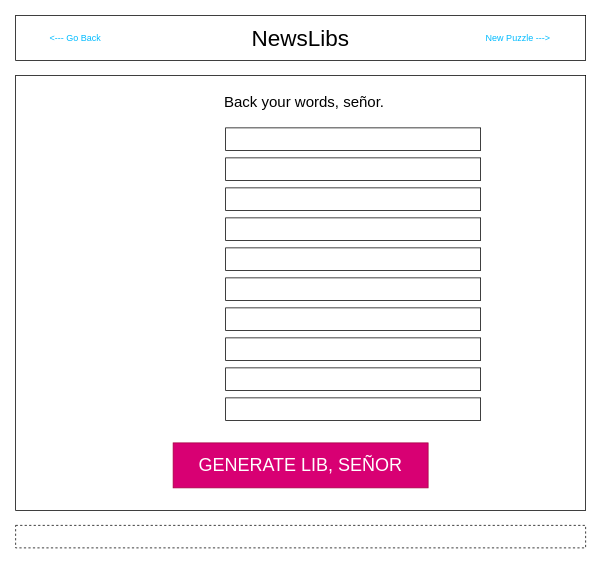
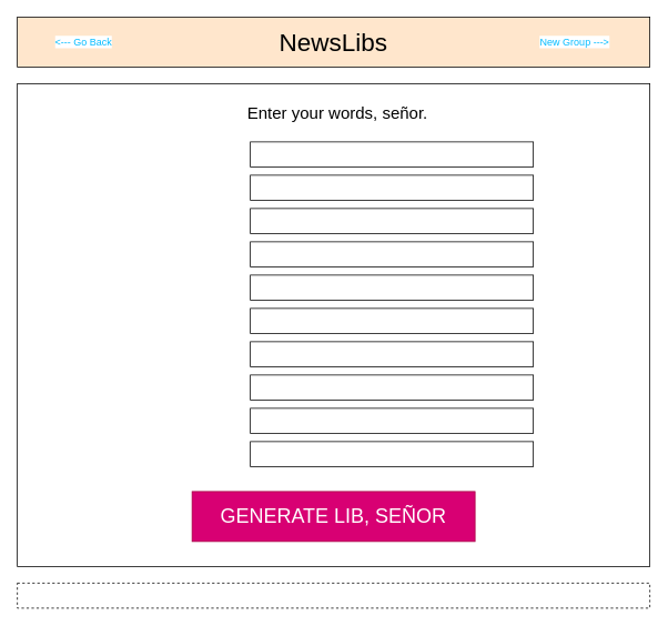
- <mxCell id="2" value="NewsLibs" style="rounded=0;whiteSpace=wrap;html=1;fontSize=30;" parent="1" vertex="1"><mxGeometry x="20" y="20" width="760" height="60" as="geometry" /></mxCell>
+ <mxCell id="2" value="NewsLibs" style="rounded=0;whiteSpace=wrap;html=1;fontSize=30;fillColor=#ffe6cc;" parent="1" vertex="1"><mxGeometry x="20" y="20" width="760" height="60" as="geometry" /></mxCell>
- <mxCell id="26" value="New Puzzle ---&amp;gt;" style="text;html=1;strokeColor=none;fillColor=none;align=center;verticalAlign=middle;whiteSpace=wrap;rounded=0;labelBackgroundColor=default;fontColor=#00BBFF;" vertex="1" parent="1"><mxGeometry x="620" y="35" width="140" height="30" as="geometry" /></mxCell>
+ <mxCell id="26" value="New Group ---&amp;gt;" style="text;html=1;strokeColor=none;fillColor=none;align=center;verticalAlign=middle;whiteSpace=wrap;rounded=0;labelBackgroundColor=default;fontColor=#00BBFF;" vertex="1" parent="1"><mxGeometry x="620" y="35" width="140" height="30" as="geometry" /></mxCell>
- <mxCell id="25" value="Back your words, señor." style="text;html=1;strokeColor=none;fillColor=none;align=center;verticalAlign=middle;whiteSpace=wrap;rounded=0;fontSize=20;" vertex="1" parent="1"><mxGeometry x="240" y="120" width="330" height="30" as="geometry" /></mxCell>
+ <mxCell id="25" value="Enter your words, señor." style="text;html=1;strokeColor=none;fillColor=none;align=center;verticalAlign=middle;whiteSpace=wrap;rounded=0;fontSize=20;" vertex="1" parent="1"><mxGeometry x="240" y="120" width="330" height="30" as="geometry" /></mxCell>
